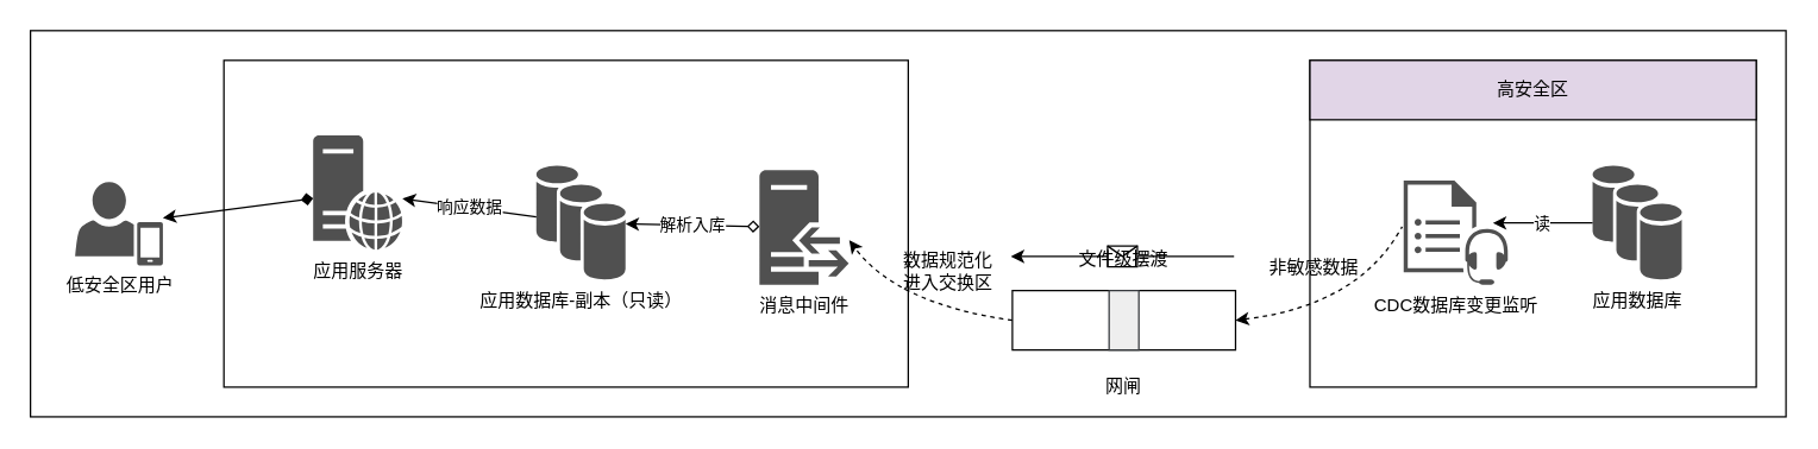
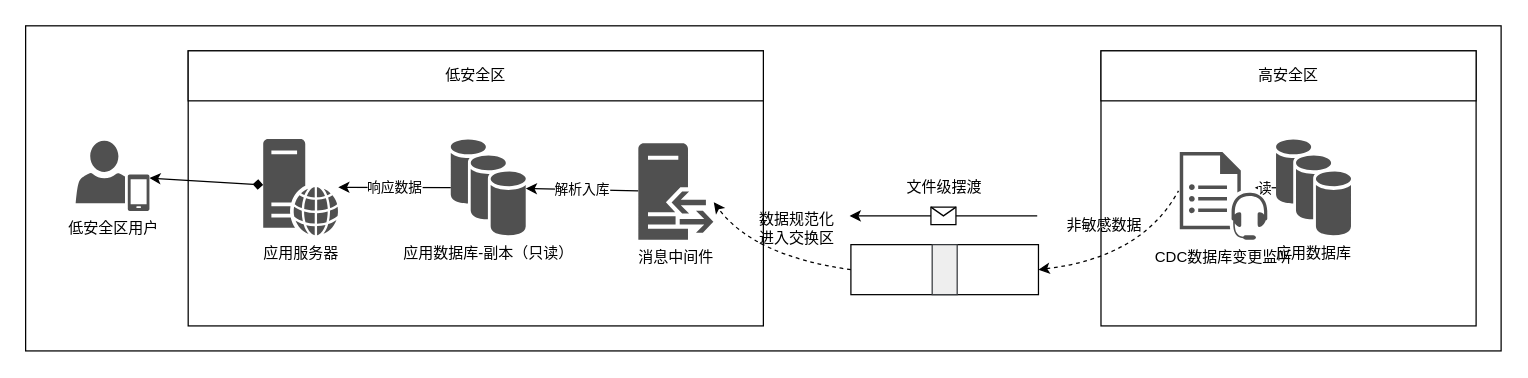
+ <mxCell id="4" value="低安全区" style="rounded=0;whiteSpace=wrap;html=1;" parent="1" vertex="1"><mxGeometry x="150" y="40" width="460" height="40" as="geometry" /></mxCell>
- <mxCell id="6" value="高安全区" style="rounded=0;whiteSpace=wrap;html=1;fillColor=#e1d5e7;" parent="1" vertex="1"><mxGeometry x="880" y="40" width="300" height="40" as="geometry" /></mxCell>
+ <mxCell id="6" value="高安全区" style="rounded=0;whiteSpace=wrap;html=1;" parent="1" vertex="1"><mxGeometry x="880" y="40" width="300" height="40" as="geometry" /></mxCell>
- <mxCell id="15" value="应用服务器" style="sketch=0;pointerEvents=1;shadow=0;dashed=0;html=1;strokeColor=none;fillColor=#505050;labelPosition=center;verticalLabelPosition=bottom;verticalAlign=top;outlineConnect=0;align=center;shape=mxgraph.office.servers.web_server;" parent="1" vertex="1"><mxGeometry x="210" y="90.5" width="60" height="77" as="geometry" /></mxCell>
+ <mxCell id="15" value="应用服务器" style="sketch=0;pointerEvents=1;shadow=0;dashed=0;html=1;strokeColor=none;fillColor=#505050;labelPosition=center;verticalLabelPosition=bottom;verticalAlign=top;outlineConnect=0;align=center;shape=mxgraph.office.servers.web_server;" parent="1" vertex="1"><mxGeometry x="210" y="110.5" width="60" height="77" as="geometry" /></mxCell>
- <mxCell id="19" value="低安全区用户" style="sketch=0;pointerEvents=1;shadow=0;dashed=0;html=1;strokeColor=none;fillColor=#505050;labelPosition=center;verticalLabelPosition=bottom;verticalAlign=top;outlineConnect=0;align=center;shape=mxgraph.office.users.mobile_user;" parent="1" vertex="1"><mxGeometry x="50" y="122" width="59" height="56" as="geometry" /></mxCell>
+ <mxCell id="19" value="低安全区用户" style="sketch=0;pointerEvents=1;shadow=0;dashed=0;html=1;strokeColor=none;fillColor=#505050;labelPosition=center;verticalLabelPosition=bottom;verticalAlign=top;outlineConnect=0;align=center;shape=mxgraph.office.users.mobile_user;" parent="1" vertex="1"><mxGeometry x="60" y="112" width="59" height="56" as="geometry" /></mxCell>
- <mxCell id="16" value="应用数据库" style="sketch=0;shadow=0;dashed=0;html=1;strokeColor=none;fillColor=#505050;labelPosition=center;verticalLabelPosition=bottom;verticalAlign=top;outlineConnect=0;align=center;shape=mxgraph.office.databases.database_availability_group;" parent="1" vertex="1"><mxGeometry x="1070" y="111" width="60" height="77" as="geometry" /></mxCell>
+ <mxCell id="16" value="应用数据库" style="sketch=0;shadow=0;dashed=0;html=1;strokeColor=none;fillColor=#505050;labelPosition=center;verticalLabelPosition=bottom;verticalAlign=top;outlineConnect=0;align=center;shape=mxgraph.office.databases.database_availability_group;" parent="1" vertex="1"><mxGeometry x="1020" y="111" width="60" height="77" as="geometry" /></mxCell>
- <mxCell id="21" value="解析入库" style="endArrow=diamond;startArrow=classic;html=1;rounded=1;endFill=0;" parent="1" source="23" target="22" edge="1"><mxGeometry width="50" height="50" relative="1" as="geometry"><mxPoint x="450" y="150" as="sourcePoint" /><mxPoint x="520" y="160" as="targetPoint" /></mxGeometry></mxCell>
+ <mxCell id="21" value="解析入库" style="endArrow=none;startArrow=classic;html=1;rounded=1;endFill=0;" parent="1" source="23" target="22" edge="1"><mxGeometry width="50" height="50" relative="1" as="geometry"><mxPoint x="450" y="150" as="sourcePoint" /><mxPoint x="520" y="160" as="targetPoint" /></mxGeometry></mxCell>
- <mxCell id="14" value="文件级摆渡" style="text;html=1;strokeColor=none;fillColor=none;align=center;verticalAlign=middle;whiteSpace=wrap;rounded=0;" parent="1" vertex="1"><mxGeometry x="710" y="159" width="90" height="30" as="geometry" /></mxCell>
+ <mxCell id="14" value="文件级摆渡" style="text;html=1;strokeColor=none;fillColor=none;align=center;verticalAlign=middle;whiteSpace=wrap;rounded=0;" parent="1" vertex="1"><mxGeometry x="710" y="134" width="90" height="30" as="geometry" /></mxCell>
- <mxCell id="11" value="网闸" style="text;html=1;strokeColor=none;fillColor=none;align=center;verticalAlign=middle;whiteSpace=wrap;rounded=0;" parent="1" vertex="1"><mxGeometry x="725" y="245" width="60" height="30" as="geometry" /></mxCell>
